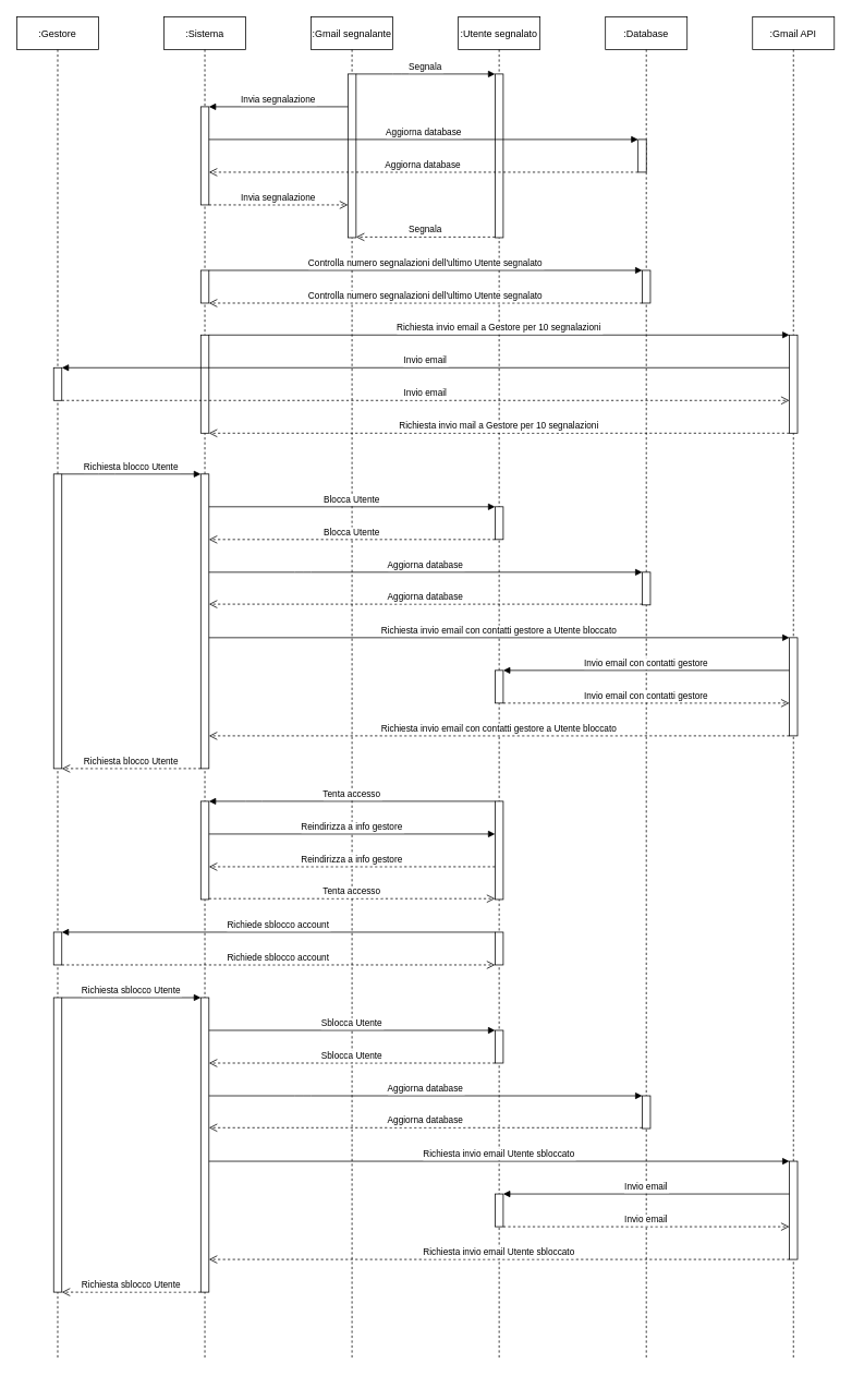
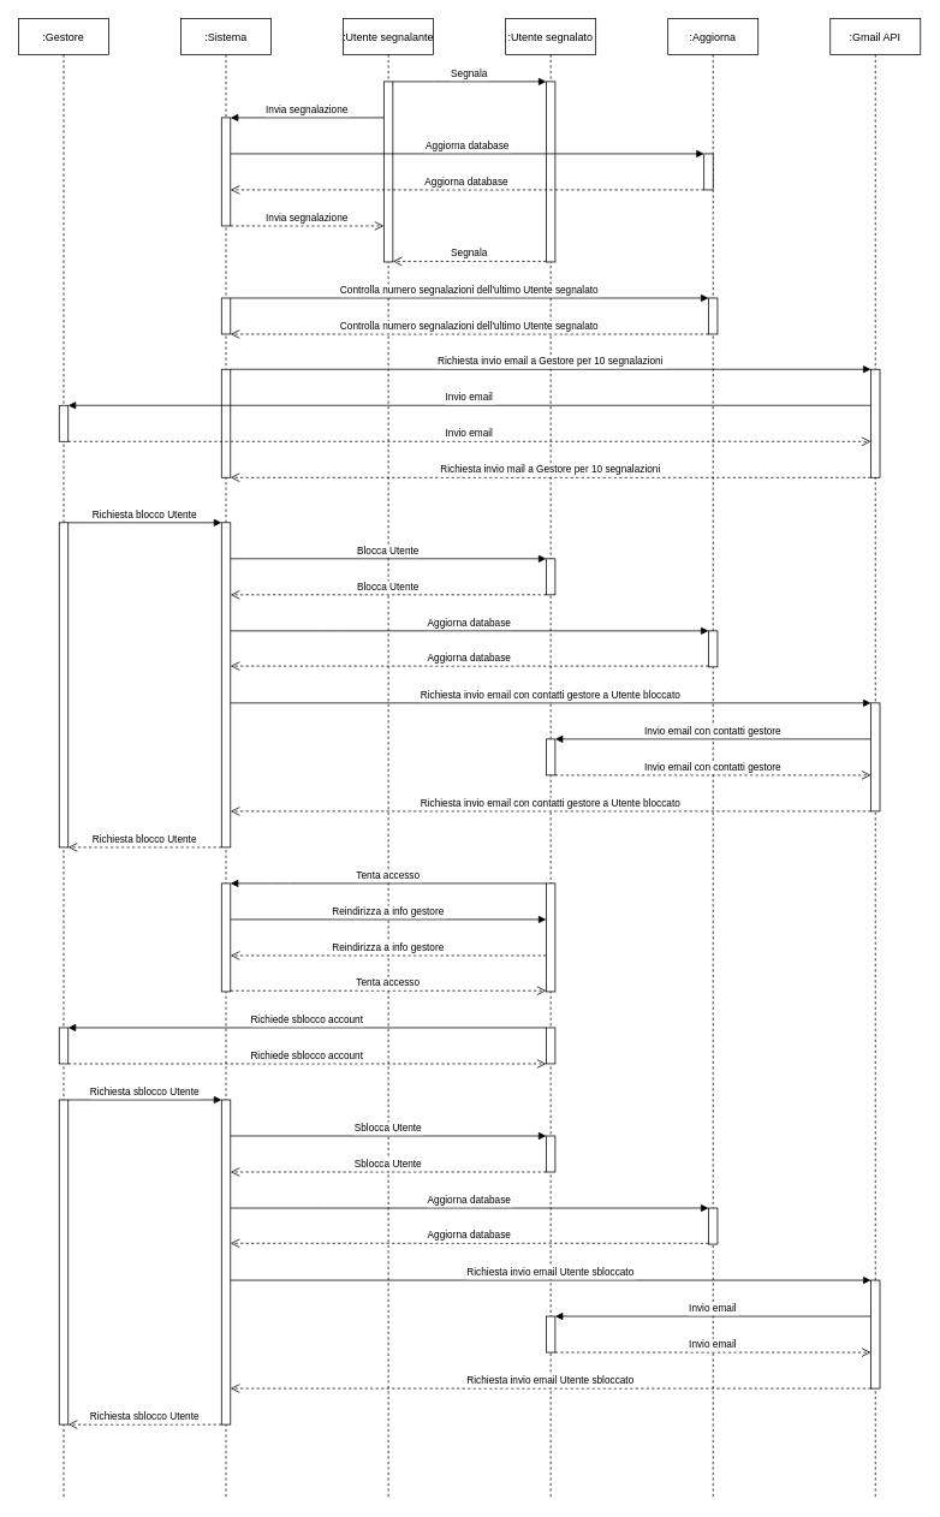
- <mxCell id="6" value=":Gmail segnalante" style="shape=umlLifeline;perimeter=lifelinePerimeter;container=1;collapsible=0;recursiveResize=0;rounded=0;shadow=0;strokeWidth=1;" parent="1" vertex="1"><mxGeometry x="380" y="20" width="100" height="1640" as="geometry" /></mxCell>
+ <mxCell id="6" value=":Utente segnalante" style="shape=umlLifeline;perimeter=lifelinePerimeter;container=1;collapsible=0;recursiveResize=0;rounded=0;shadow=0;strokeWidth=1;" parent="1" vertex="1"><mxGeometry x="380" y="20" width="100" height="1640" as="geometry" /></mxCell>
- <mxCell id="16" value=":Database" style="shape=umlLifeline;perimeter=lifelinePerimeter;container=1;collapsible=0;recursiveResize=0;rounded=0;shadow=0;strokeWidth=1;" vertex="1" parent="1"><mxGeometry x="740" y="20" width="100" height="1640" as="geometry" /></mxCell>
+ <mxCell id="16" value=":Aggiorna" style="shape=umlLifeline;perimeter=lifelinePerimeter;container=1;collapsible=0;recursiveResize=0;rounded=0;shadow=0;strokeWidth=1;" vertex="1" parent="1"><mxGeometry x="740" y="20" width="100" height="1640" as="geometry" /></mxCell>
